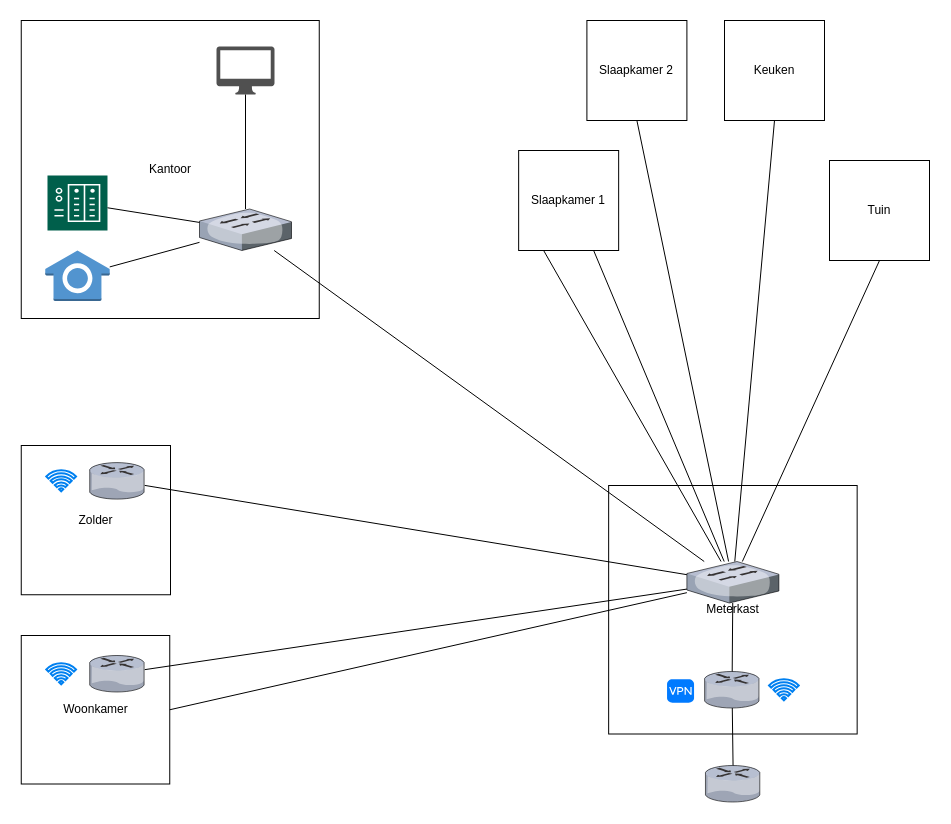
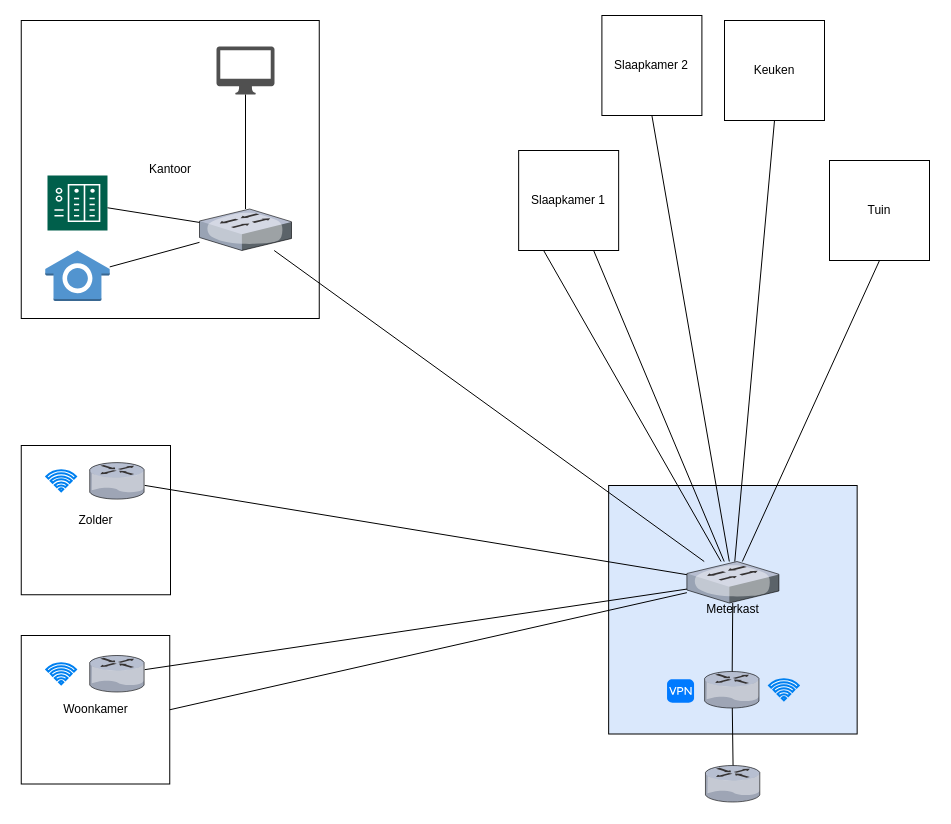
- <mxCell id="11" value="Slaapkamer 2" style="whiteSpace=wrap;html=1;aspect=fixed;" vertex="1" parent="1"><mxGeometry x="586.4" y="20" width="100" height="100" as="geometry" /></mxCell>
+ <mxCell id="11" value="Slaapkamer 2" style="whiteSpace=wrap;html=1;aspect=fixed;" vertex="1" parent="1"><mxGeometry x="601.4" y="15" width="100" height="100" as="geometry" /></mxCell>
- <mxCell id="2" value="Meterkast" style="whiteSpace=wrap;html=1;aspect=fixed;" vertex="1" parent="1"><mxGeometry x="608.15" y="485" width="248.5" height="248.5" as="geometry" /></mxCell>
+ <mxCell id="2" value="Meterkast" style="whiteSpace=wrap;html=1;aspect=fixed;fillColor=#dae8fc;" vertex="1" parent="1"><mxGeometry x="608.15" y="485" width="248.5" height="248.5" as="geometry" /></mxCell>
